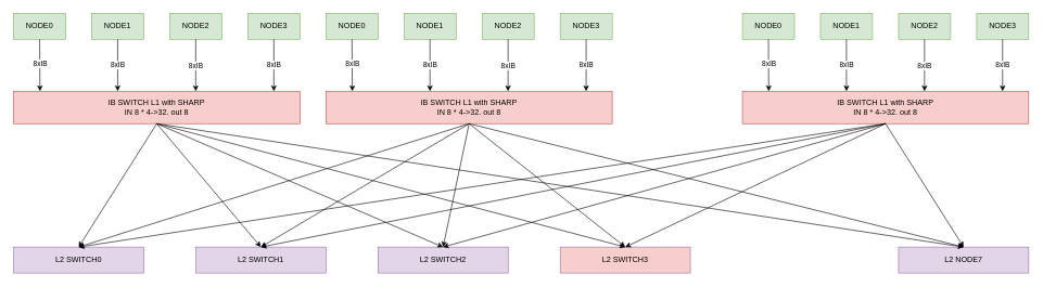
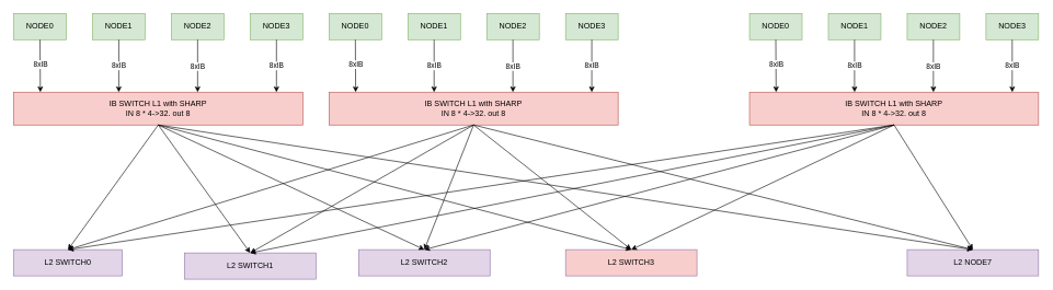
- <mxCell id="13" value="L2 SWITCH0" style="rounded=0;whiteSpace=wrap;html=1;fillColor=#e1d5e7;strokeColor=#9673a6;" vertex="1" parent="1"><mxGeometry x="20" y="380" width="200" height="40" as="geometry" /></mxCell>
+ <mxCell id="13" value="L2 SWITCH0" style="rounded=0;whiteSpace=wrap;html=1;fillColor=#e1d5e7;strokeColor=#9673a6;" vertex="1" parent="1"><mxGeometry x="20" y="380" width="165" height="40" as="geometry" /></mxCell>
- <mxCell id="37" value="L2 SWITCH1" style="rounded=0;whiteSpace=wrap;html=1;fillColor=#e1d5e7;strokeColor=#9673a6;" vertex="1" parent="1"><mxGeometry x="300" y="380" width="200" height="40" as="geometry" /></mxCell>
+ <mxCell id="37" value="L2 SWITCH1" style="rounded=0;whiteSpace=wrap;html=1;fillColor=#e1d5e7;strokeColor=#9673a6;" vertex="1" parent="1"><mxGeometry x="280" y="385" width="200" height="40" as="geometry" /></mxCell>
- <mxCell id="38" value="L2 SWITCH2" style="rounded=0;whiteSpace=wrap;html=1;fillColor=#e1d5e7;strokeColor=#9673a6;" vertex="1" parent="1"><mxGeometry x="580" y="380" width="200" height="40" as="geometry" /></mxCell>
+ <mxCell id="38" value="L2 SWITCH2" style="rounded=0;whiteSpace=wrap;html=1;fillColor=#e1d5e7;strokeColor=#9673a6;" vertex="1" parent="1"><mxGeometry x="545" y="380" width="200" height="40" as="geometry" /></mxCell>
